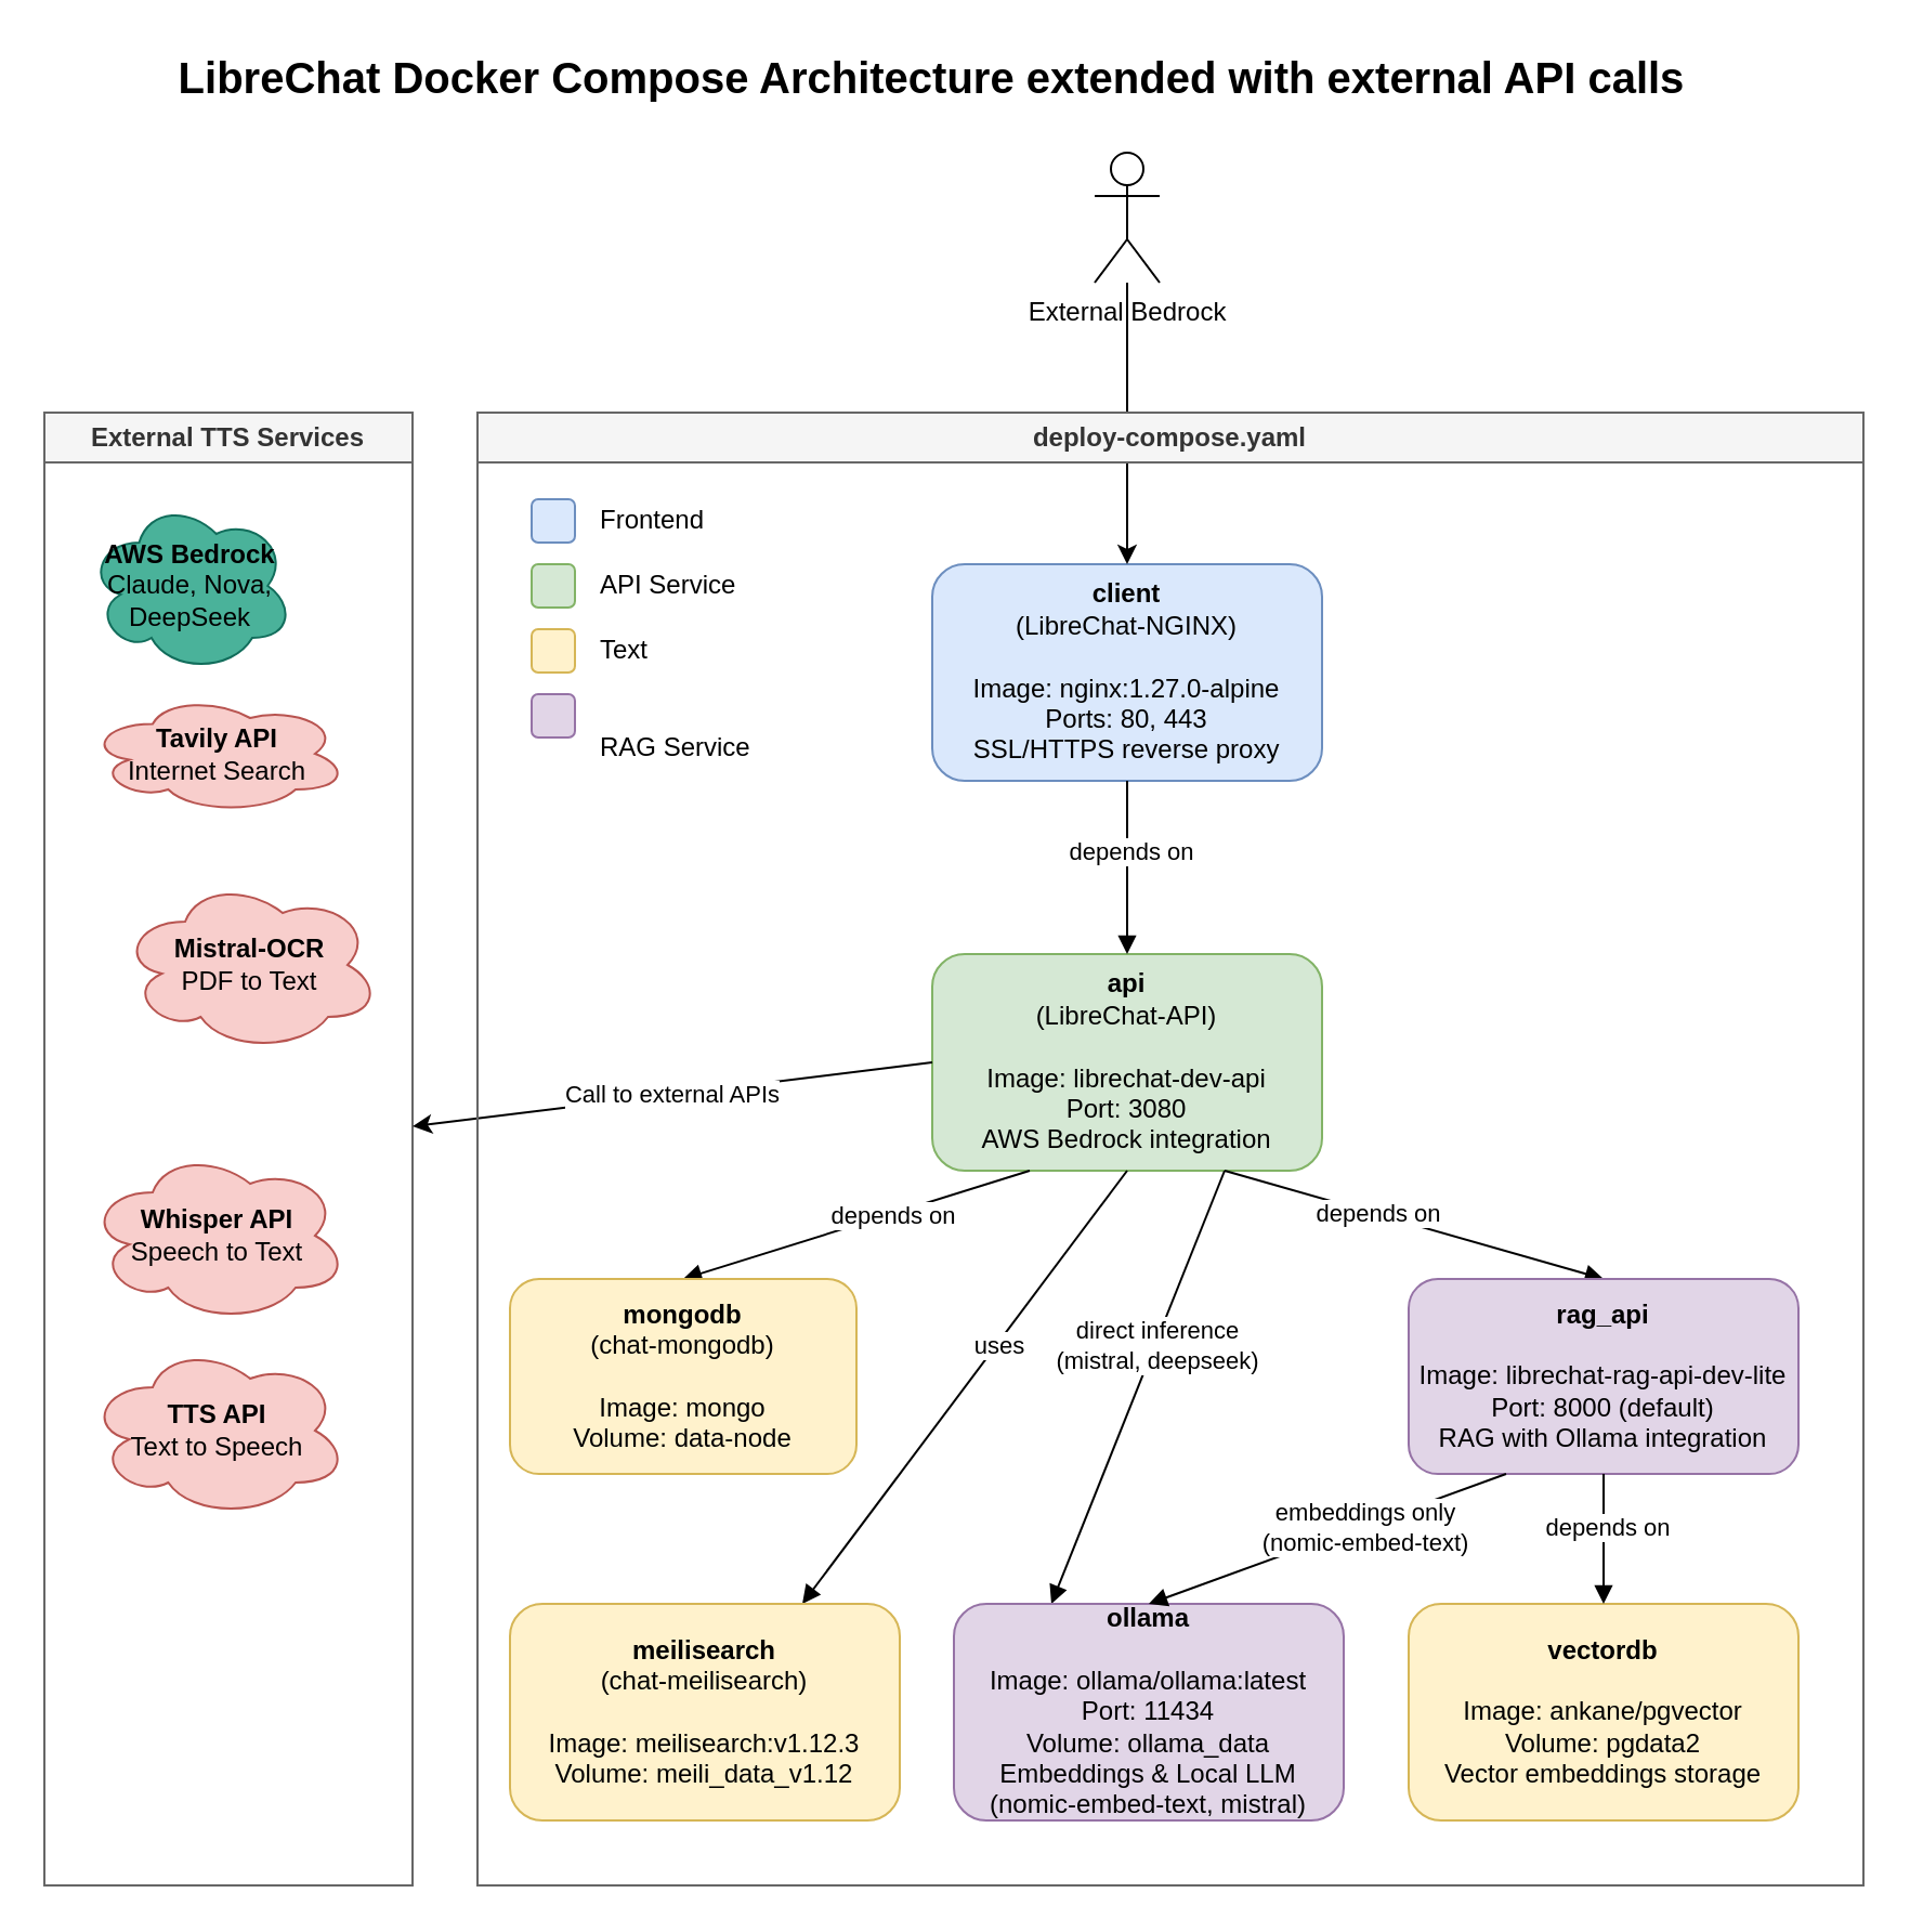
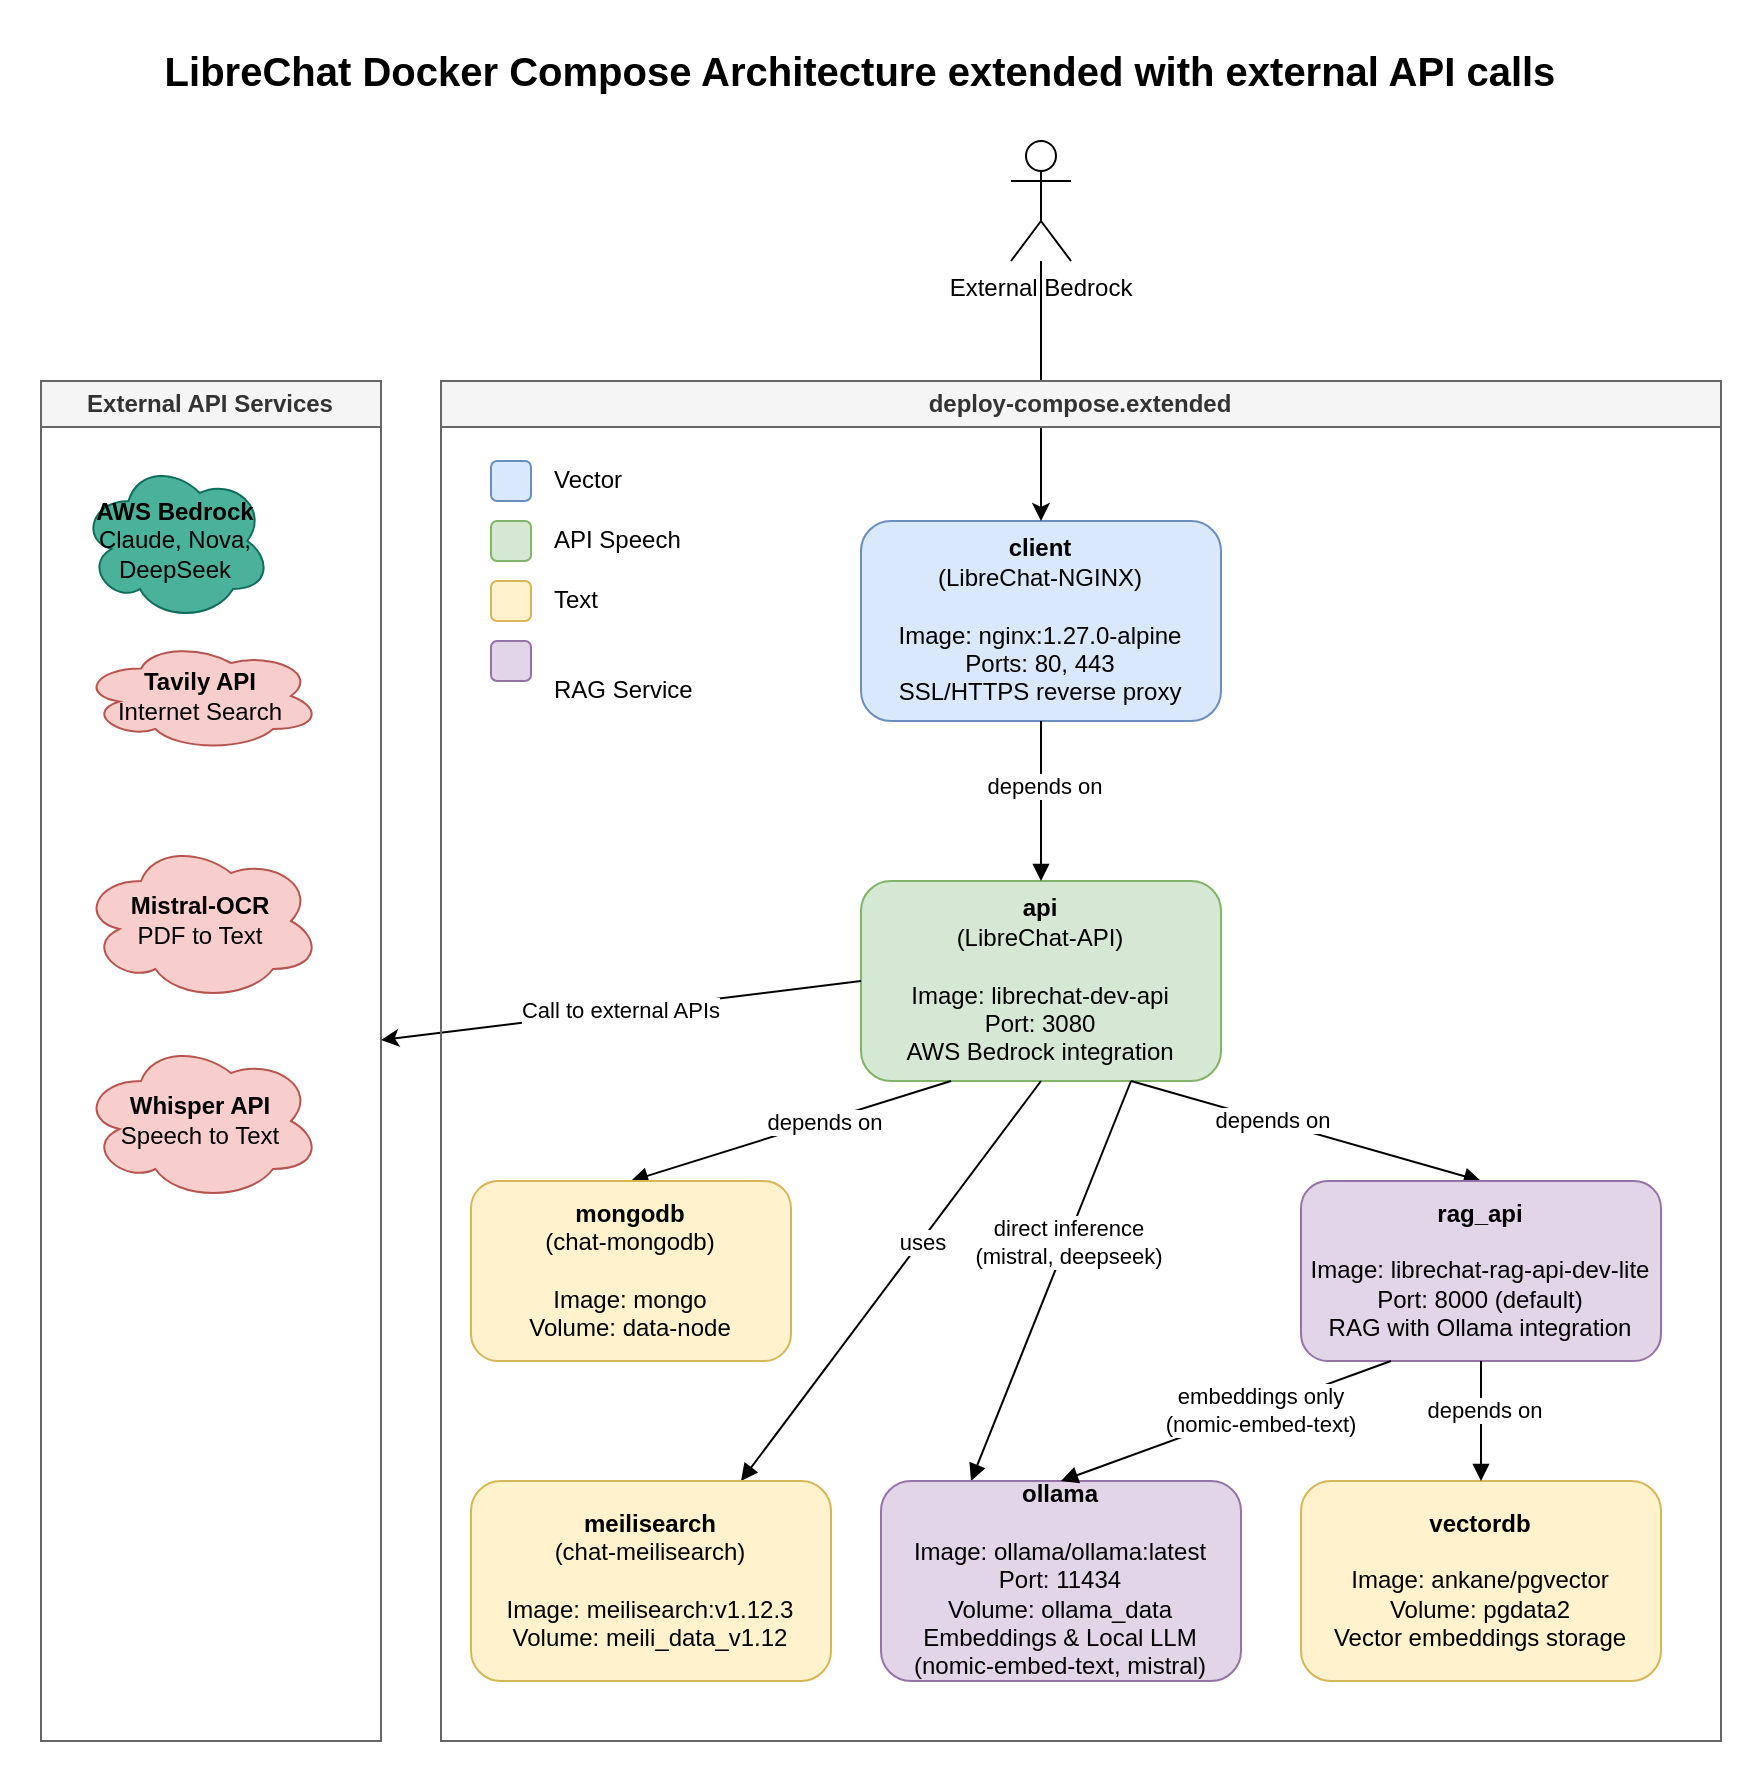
- <mxCell id="26" value="External TTS Services" style="swimlane;whiteSpace=wrap;html=1;fillColor=#f5f5f5;strokeColor=#666666;fontColor=#333333;" parent="1" vertex="1"><mxGeometry x="20" y="190" width="170" height="680" as="geometry"><mxRectangle x="10" y="300" width="160" height="30" as="alternateBounds" /></mxGeometry></mxCell>
+ <mxCell id="26" value="External API Services" style="swimlane;whiteSpace=wrap;html=1;fillColor=#f5f5f5;strokeColor=#666666;fontColor=#333333;" parent="1" vertex="1"><mxGeometry x="20" y="190" width="170" height="680" as="geometry"><mxRectangle x="10" y="300" width="160" height="30" as="alternateBounds" /></mxGeometry></mxCell>
- <mxCell id="33" value="deploy-compose.yaml" style="swimlane;whiteSpace=wrap;html=1;fillColor=#f5f5f5;strokeColor=#666666;fontColor=#333333;" parent="1" vertex="1"><mxGeometry x="220" y="190" width="640" height="680" as="geometry"><mxRectangle x="10" y="300" width="160" height="30" as="alternateBounds" /></mxGeometry></mxCell>
+ <mxCell id="33" value="deploy-compose.extended" style="swimlane;whiteSpace=wrap;html=1;fillColor=#f5f5f5;strokeColor=#666666;fontColor=#333333;" parent="1" vertex="1"><mxGeometry x="220" y="190" width="640" height="680" as="geometry"><mxRectangle x="10" y="300" width="160" height="30" as="alternateBounds" /></mxGeometry></mxCell>
- <mxCell id="19" value="Frontend" style="text;html=1;strokeColor=none;fillColor=none;align=left;verticalAlign=middle;whiteSpace=wrap;rounded=0;" parent="1" vertex="1"><mxGeometry x="275" y="225" width="100" height="30" as="geometry" /></mxCell>
+ <mxCell id="19" value="Vector" style="text;html=1;strokeColor=none;fillColor=none;align=left;verticalAlign=middle;whiteSpace=wrap;rounded=0;" parent="1" vertex="1"><mxGeometry x="275" y="225" width="100" height="30" as="geometry" /></mxCell>
- <mxCell id="21" value="API Service" style="text;html=1;strokeColor=none;fillColor=none;align=left;verticalAlign=middle;whiteSpace=wrap;rounded=0;" parent="1" vertex="1"><mxGeometry x="275" y="255" width="100" height="30" as="geometry" /></mxCell>
+ <mxCell id="21" value="API Speech" style="text;html=1;strokeColor=none;fillColor=none;align=left;verticalAlign=middle;whiteSpace=wrap;rounded=0;" parent="1" vertex="1"><mxGeometry x="275" y="255" width="100" height="30" as="geometry" /></mxCell>
- <mxCell id="30" value="&lt;b&gt;Mistral-OCR&lt;/b&gt;&lt;br&gt;PDF to Text" style="ellipse;shape=cloud;whiteSpace=wrap;html=1;fillColor=#f8cecc;strokeColor=#b85450;" parent="1" vertex="1"><mxGeometry x="55" y="405" width="120" height="80" as="geometry" /></mxCell>
+ <mxCell id="30" value="&lt;b&gt;Mistral-OCR&lt;/b&gt;&lt;br&gt;PDF to Text" style="ellipse;shape=cloud;whiteSpace=wrap;html=1;fillColor=#f8cecc;strokeColor=#b85450;" parent="1" vertex="1"><mxGeometry x="40" y="420" width="120" height="80" as="geometry" /></mxCell>
- <mxCell id="31" value="&lt;b&gt;Whisper API&lt;/b&gt;&lt;br&gt;Speech to Text" style="ellipse;shape=cloud;whiteSpace=wrap;html=1;fillColor=#f8cecc;strokeColor=#b85450;" parent="1" vertex="1"><mxGeometry x="40" y="530" width="120" height="80" as="geometry" /></mxCell>
+ <mxCell id="31" value="&lt;b&gt;Whisper API&lt;/b&gt;&lt;br&gt;Speech to Text" style="ellipse;shape=cloud;whiteSpace=wrap;html=1;fillColor=#f8cecc;strokeColor=#b85450;" parent="1" vertex="1"><mxGeometry x="40" y="520" width="120" height="80" as="geometry" /></mxCell>
- <mxCell id="28" value="&lt;b&gt;TTS API&lt;/b&gt;&lt;br&gt;Text to Speech" style="ellipse;shape=cloud;whiteSpace=wrap;html=1;fillColor=#f8cecc;strokeColor=#b85450;" parent="26" vertex="1"><mxGeometry x="20" y="430" width="120" height="80" as="geometry" /></mxCell>
